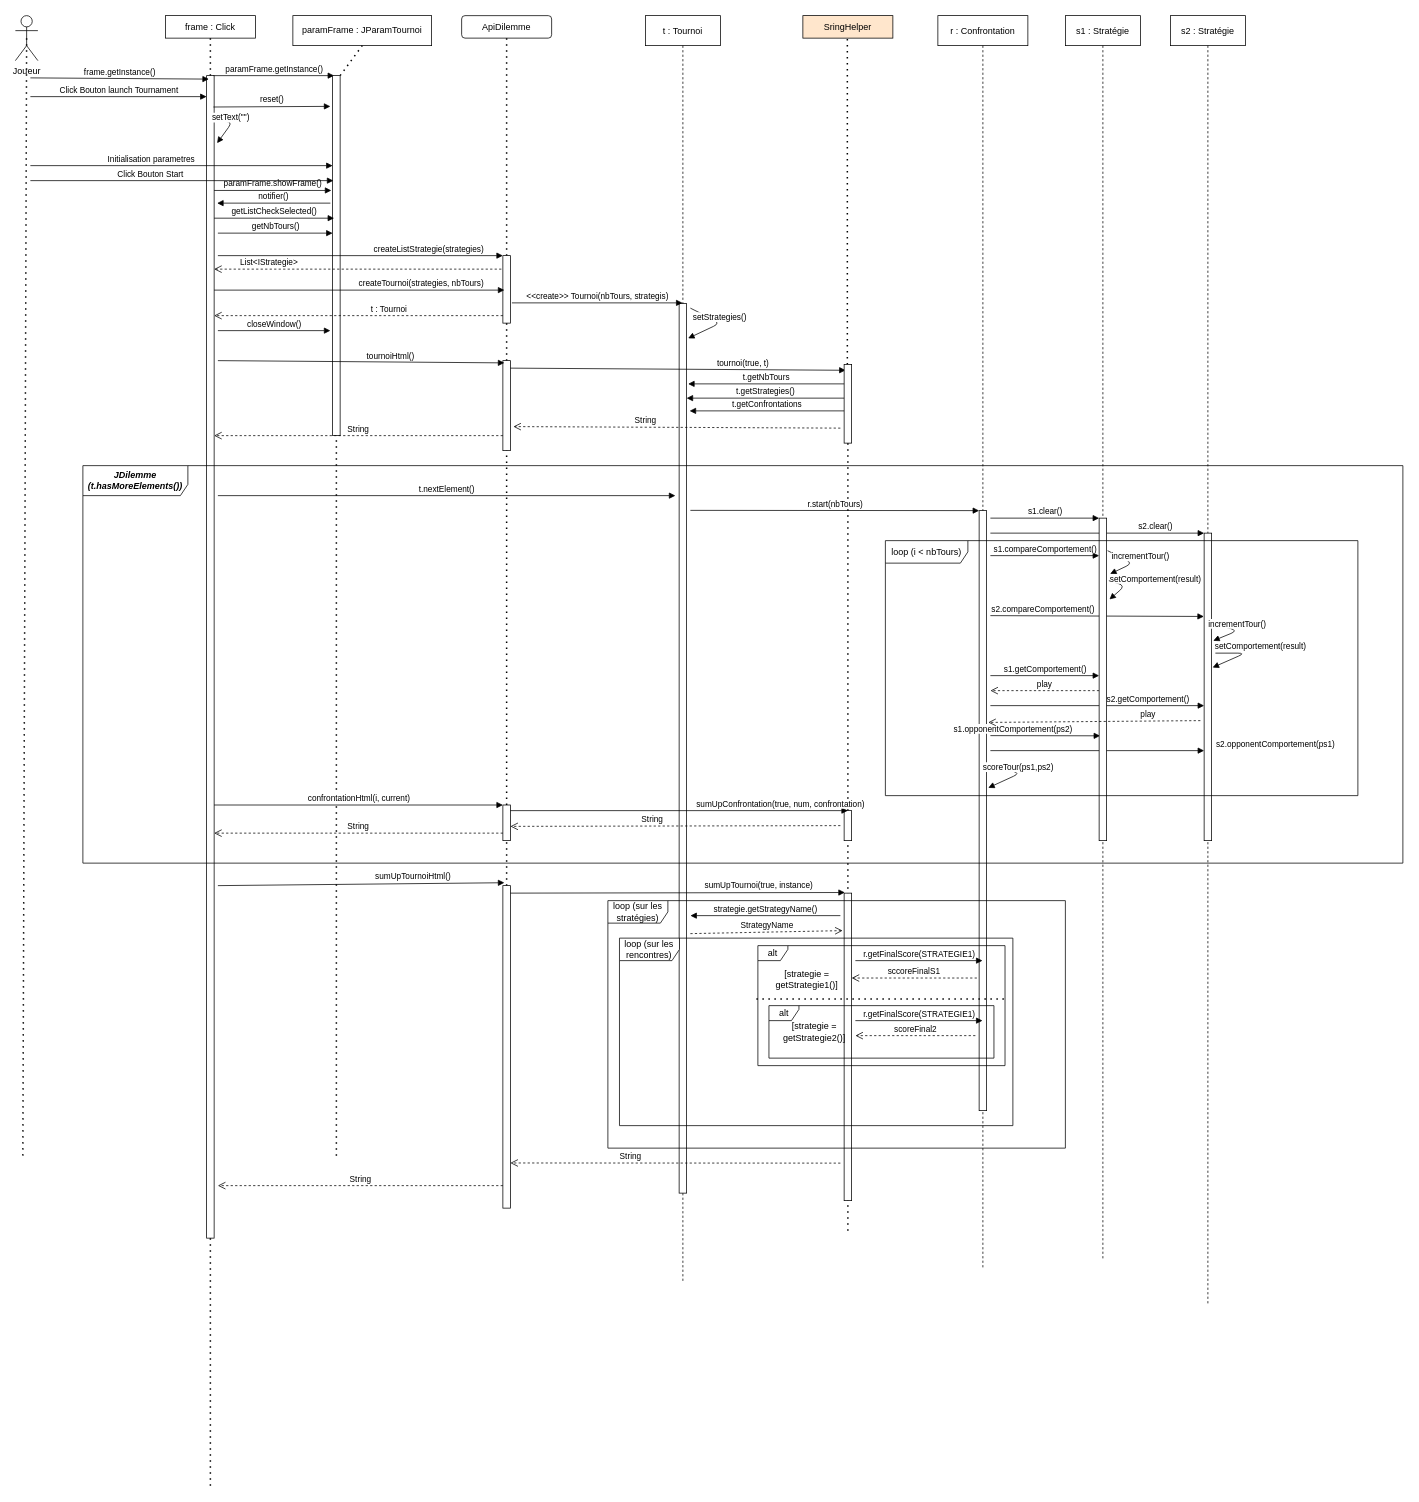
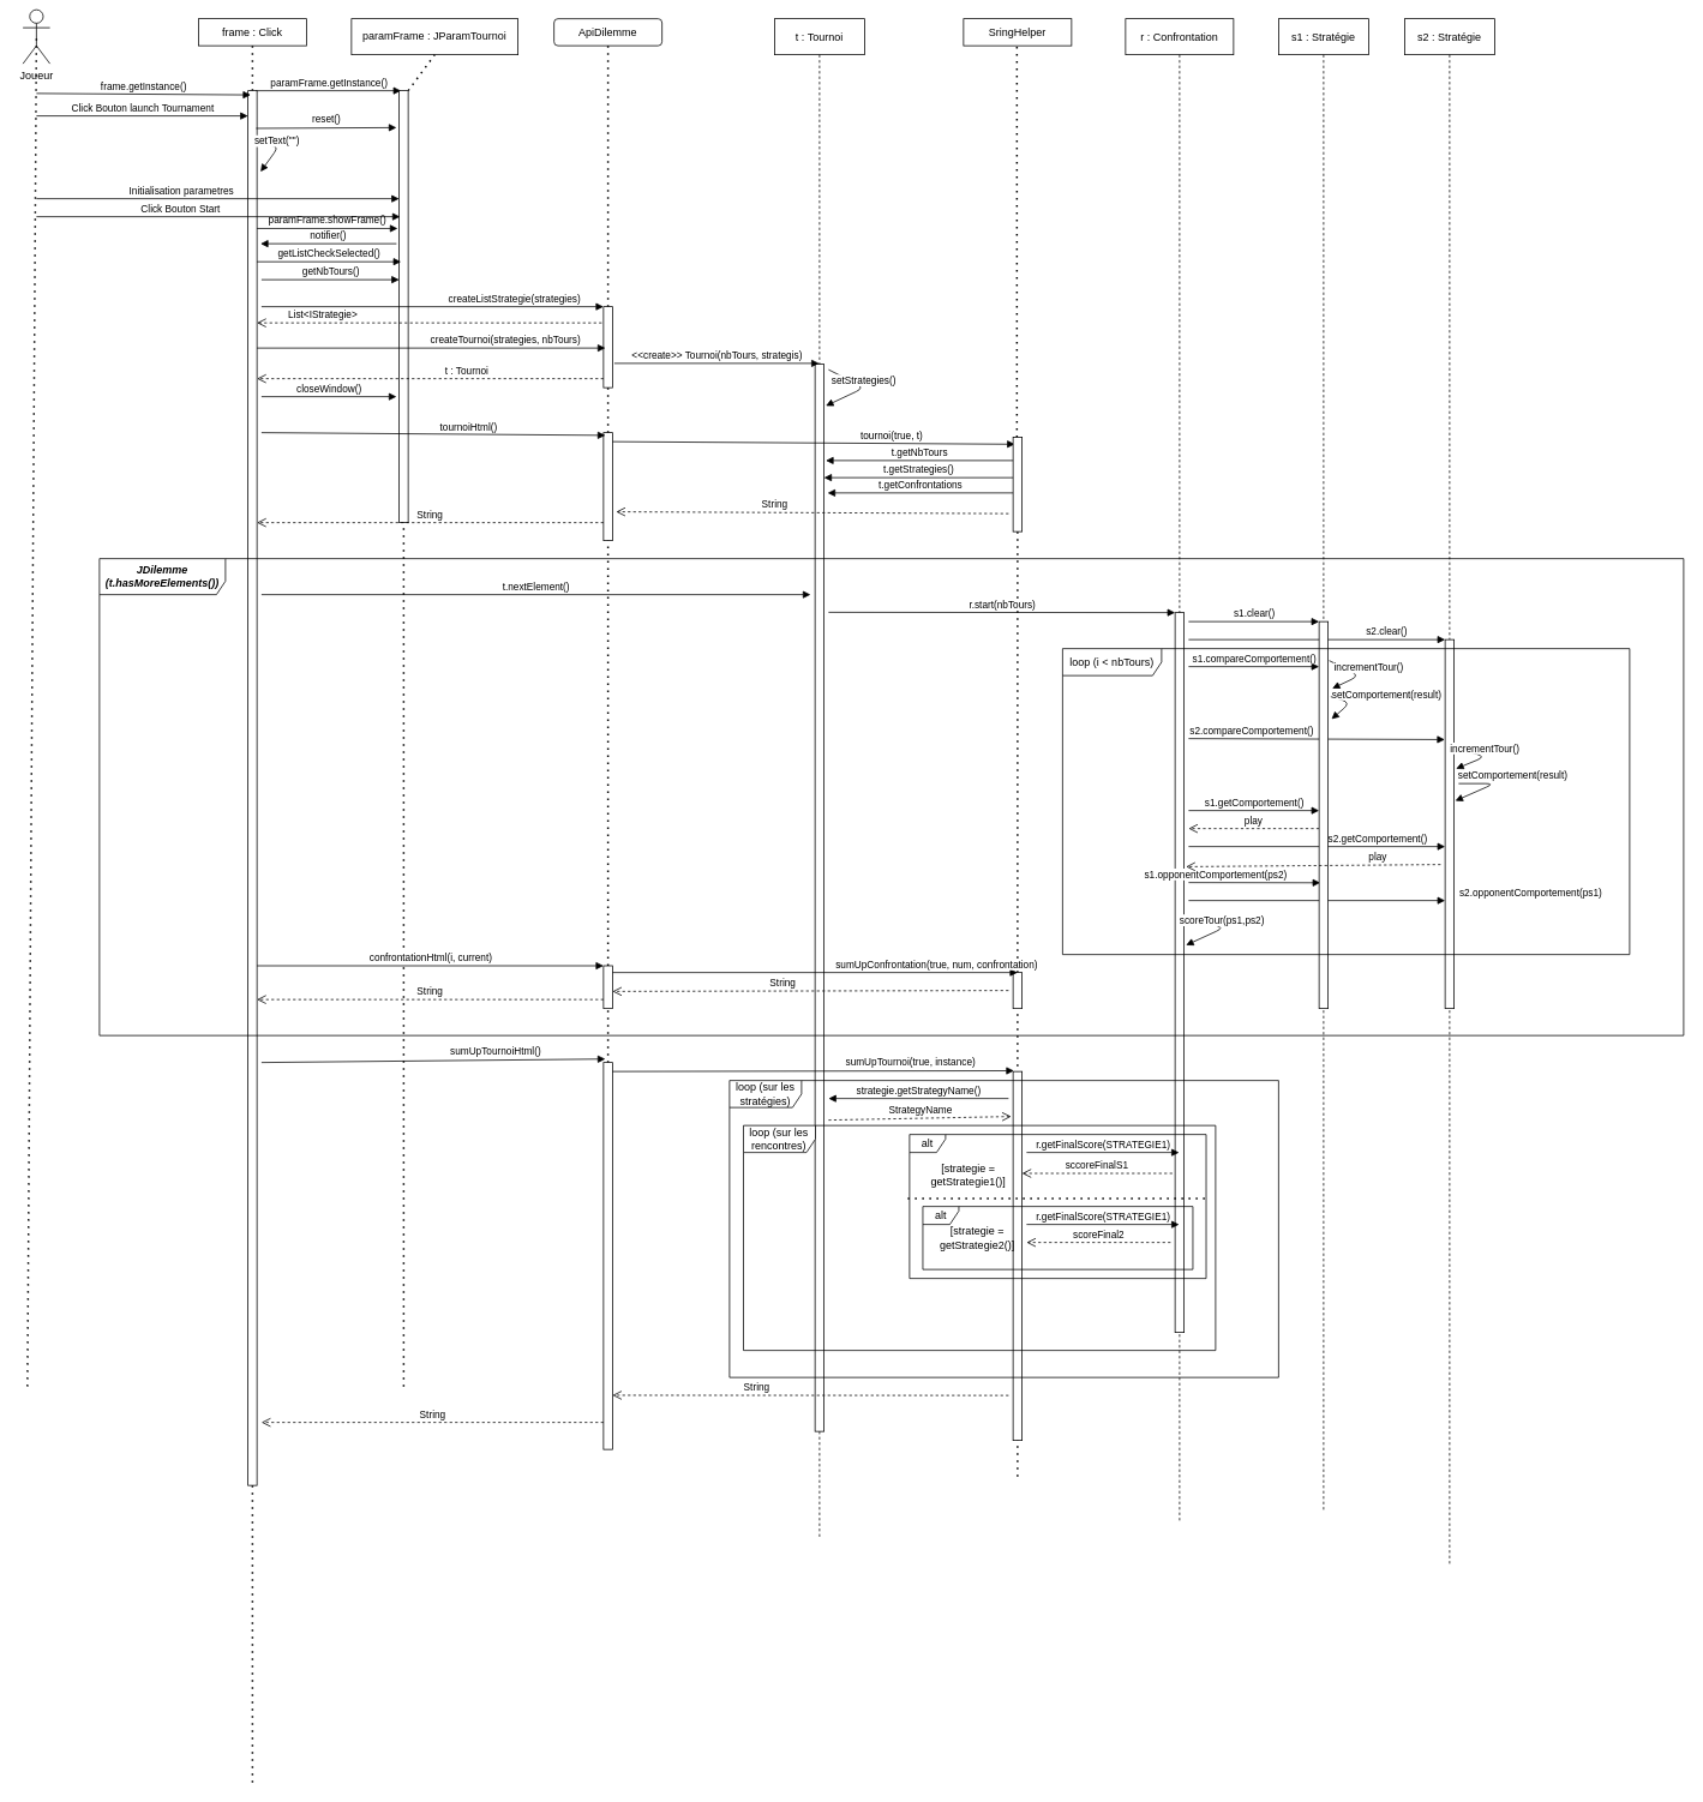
- <mxCell id="39" value="SringHelper" style="rounded=0;whiteSpace=wrap;html=1;fillColor=#ffe6cc;" vertex="1" parent="1"><mxGeometry x="1070" y="20" width="120" height="30" as="geometry" /></mxCell>
+ <mxCell id="39" value="SringHelper" style="rounded=0;whiteSpace=wrap;html=1;" vertex="1" parent="1"><mxGeometry x="1070" y="20" width="120" height="30" as="geometry" /></mxCell>
- <mxCell id="2" value="Joueur" style="shape=umlActor;verticalLabelPosition=bottom;verticalAlign=top;html=1;outlineConnect=0;" vertex="1" parent="1"><mxGeometry x="20" y="20" width="30" height="60" as="geometry" /></mxCell>
+ <mxCell id="2" value="Joueur" style="shape=umlActor;verticalLabelPosition=bottom;verticalAlign=top;html=1;outlineConnect=0;" vertex="1" parent="1"><mxGeometry x="25" y="10" width="30" height="60" as="geometry" /></mxCell>
